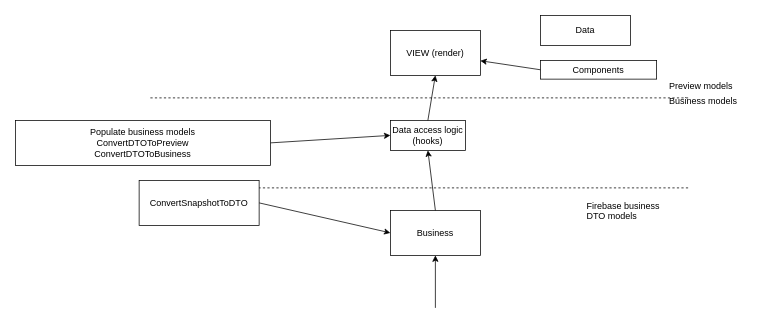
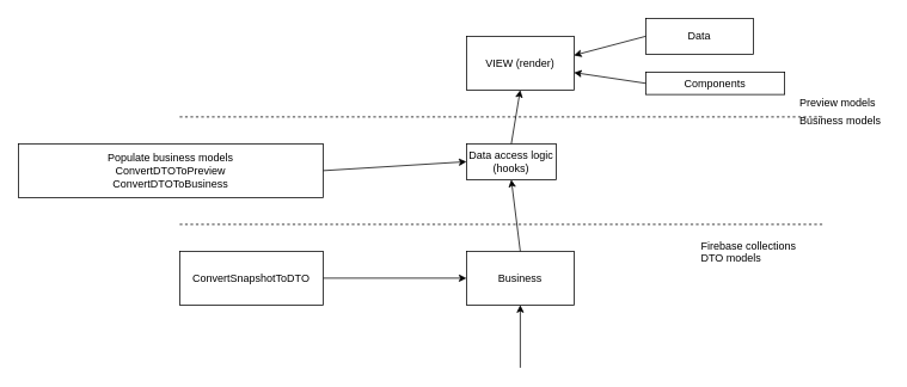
+ <mxCell id="17" value="" style="endArrow=classic;html=1;rounded=0;exitX=0;exitY=0.5;exitDx=0;exitDy=0;entryX=0.999;entryY=0.355;entryDx=0;entryDy=0;entryPerimeter=0;" parent="1" source="16" target="6" edge="1"><mxGeometry width="50" height="50" relative="1" as="geometry"><mxPoint x="730" y="110" as="sourcePoint" /><mxPoint x="640" y="70" as="targetPoint" /></mxGeometry></mxCell>
- <mxCell id="9" value="ConvertSnapshotToDTO" style="html=1;whiteSpace=wrap;" parent="1" vertex="1"><mxGeometry x="185" y="240" width="160" height="60" as="geometry" /></mxCell>
+ <mxCell id="9" value="ConvertSnapshotToDTO" style="html=1;whiteSpace=wrap;" parent="1" vertex="1"><mxGeometry x="200" y="280" width="160" height="60" as="geometry" /></mxCell>
- <mxCell id="20" value="&lt;div&gt;Firebase business&lt;/div&gt;&lt;div&gt;DTO models&lt;/div&gt;" style="text;whiteSpace=wrap;html=1;" vertex="1" parent="1"><mxGeometry x="780" y="260" width="190" height="40" as="geometry" /></mxCell>
+ <mxCell id="20" value="&lt;div&gt;Firebase collections&lt;/div&gt;&lt;div&gt;DTO models&lt;/div&gt;" style="text;whiteSpace=wrap;html=1;" vertex="1" parent="1"><mxGeometry x="780" y="260" width="190" height="40" as="geometry" /></mxCell>
